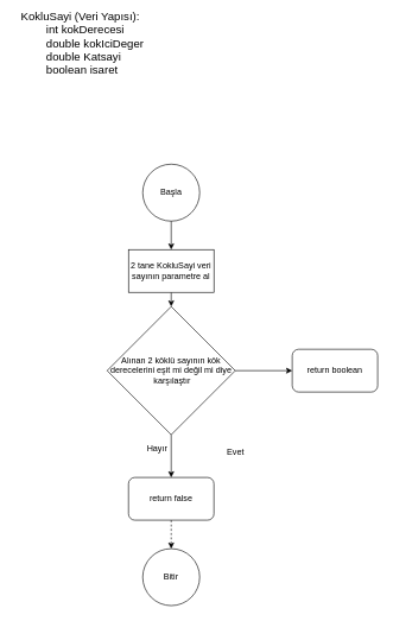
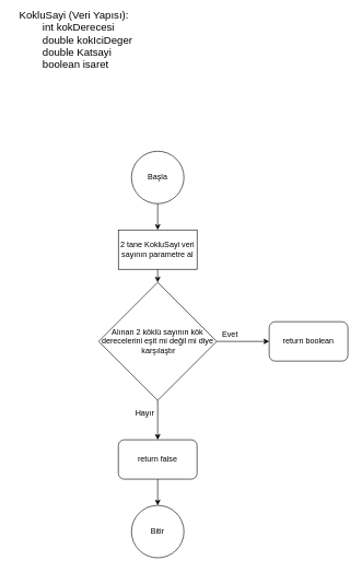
- <mxCell id="8" value="Evet" style="text;html=1;align=center;verticalAlign=middle;resizable=0;points=[];autosize=1;strokeColor=none;" vertex="1" parent="1"><mxGeometry x="310" y="625" width="40" height="20" as="geometry" /></mxCell>
+ <mxCell id="8" value="Evet" style="text;html=1;align=center;verticalAlign=middle;resizable=0;points=[];autosize=1;strokeColor=none;" vertex="1" parent="1"><mxGeometry x="330" y="500" width="40" height="20" as="geometry" /></mxCell>
- <mxCell id="13" value="" style="endArrow=classic;html=1;exitX=0.5;exitY=1;exitDx=0;exitDy=0;entryX=0.5;entryY=0;entryDx=0;entryDy=0;dashed=1;" edge="1" parent="1" source="5" target="12"><mxGeometry width="50" height="50" relative="1" as="geometry"><mxPoint x="220" y="760" as="sourcePoint" /><mxPoint x="270" y="710" as="targetPoint" /></mxGeometry></mxCell>
+ <mxCell id="13" value="" style="endArrow=classic;html=1;exitX=0.5;exitY=1;exitDx=0;exitDy=0;entryX=0.5;entryY=0;entryDx=0;entryDy=0;" edge="1" parent="1" source="5" target="12"><mxGeometry width="50" height="50" relative="1" as="geometry"><mxPoint x="220" y="760" as="sourcePoint" /><mxPoint x="270" y="710" as="targetPoint" /></mxGeometry></mxCell>
